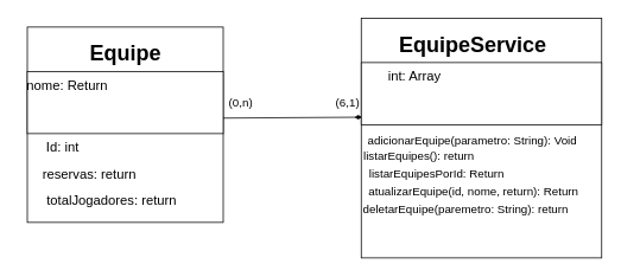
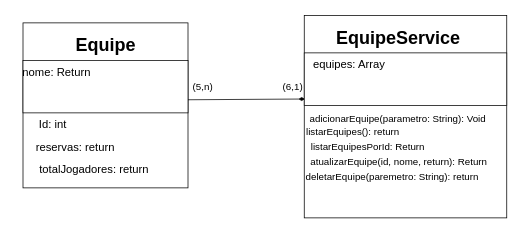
- <mxCell id="13" value="&lt;font style=&quot;font-size: 15px;&quot;&gt;int: Array&lt;/font&gt;" style="text;html=1;strokeColor=none;fillColor=none;align=center;verticalAlign=middle;whiteSpace=wrap;rounded=0;fontSize=15;" vertex="1" parent="10"><mxGeometry x="15" y="60" width="100" height="10" as="geometry" /></mxCell>
+ <mxCell id="13" value="&lt;font style=&quot;font-size: 15px;&quot;&gt;equipes: Array&lt;/font&gt;" style="text;html=1;strokeColor=none;fillColor=none;align=center;verticalAlign=middle;whiteSpace=wrap;rounded=0;fontSize=15;" vertex="1" parent="10"><mxGeometry x="15" y="60" width="100" height="10" as="geometry" /></mxCell>
- <mxCell id="21" value="(0,n)" style="text;html=1;strokeColor=none;fillColor=none;align=center;verticalAlign=middle;whiteSpace=wrap;rounded=0;fontSize=13;fontColor=#000000;" vertex="1" parent="1"><mxGeometry x="240" y="100" width="60" height="30" as="geometry" /></mxCell>
+ <mxCell id="21" value="(5,n)" style="text;html=1;strokeColor=none;fillColor=none;align=center;verticalAlign=middle;whiteSpace=wrap;rounded=0;fontSize=13;fontColor=#000000;" vertex="1" parent="1"><mxGeometry x="240" y="100" width="60" height="30" as="geometry" /></mxCell>
